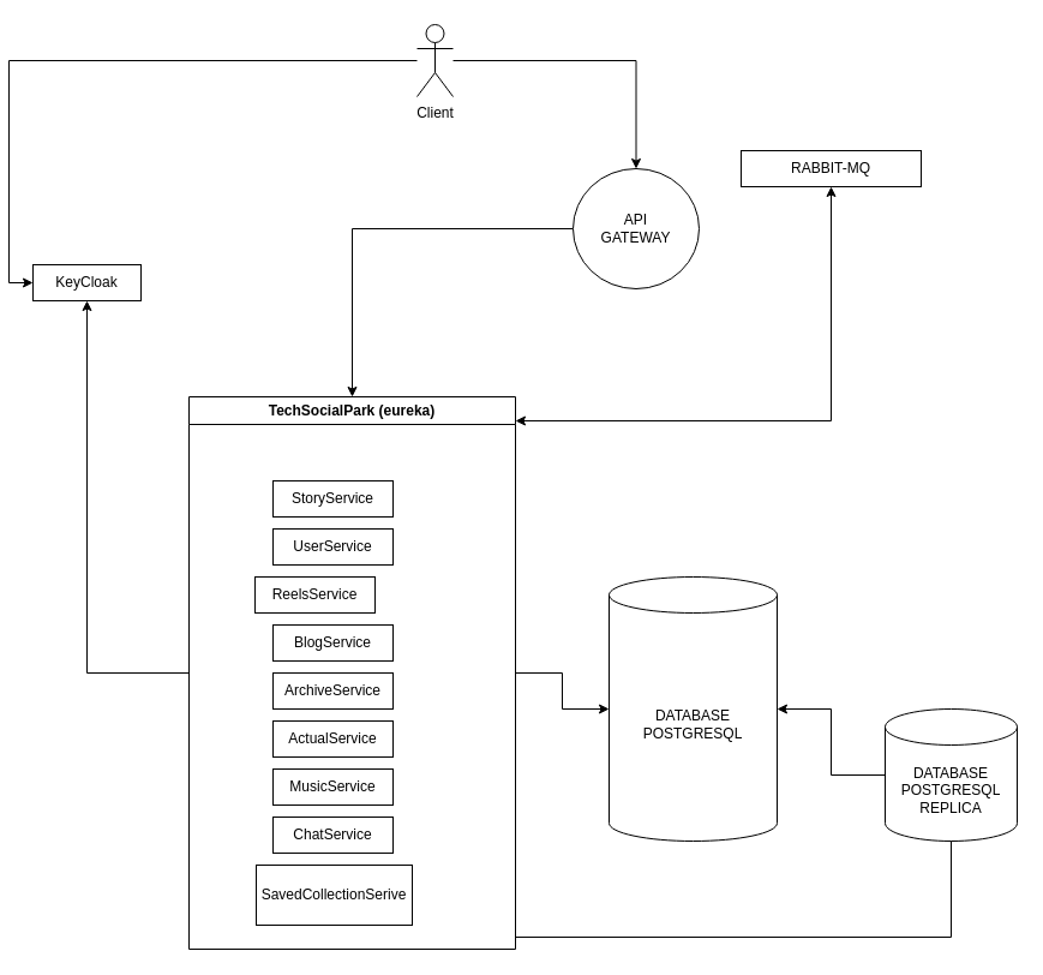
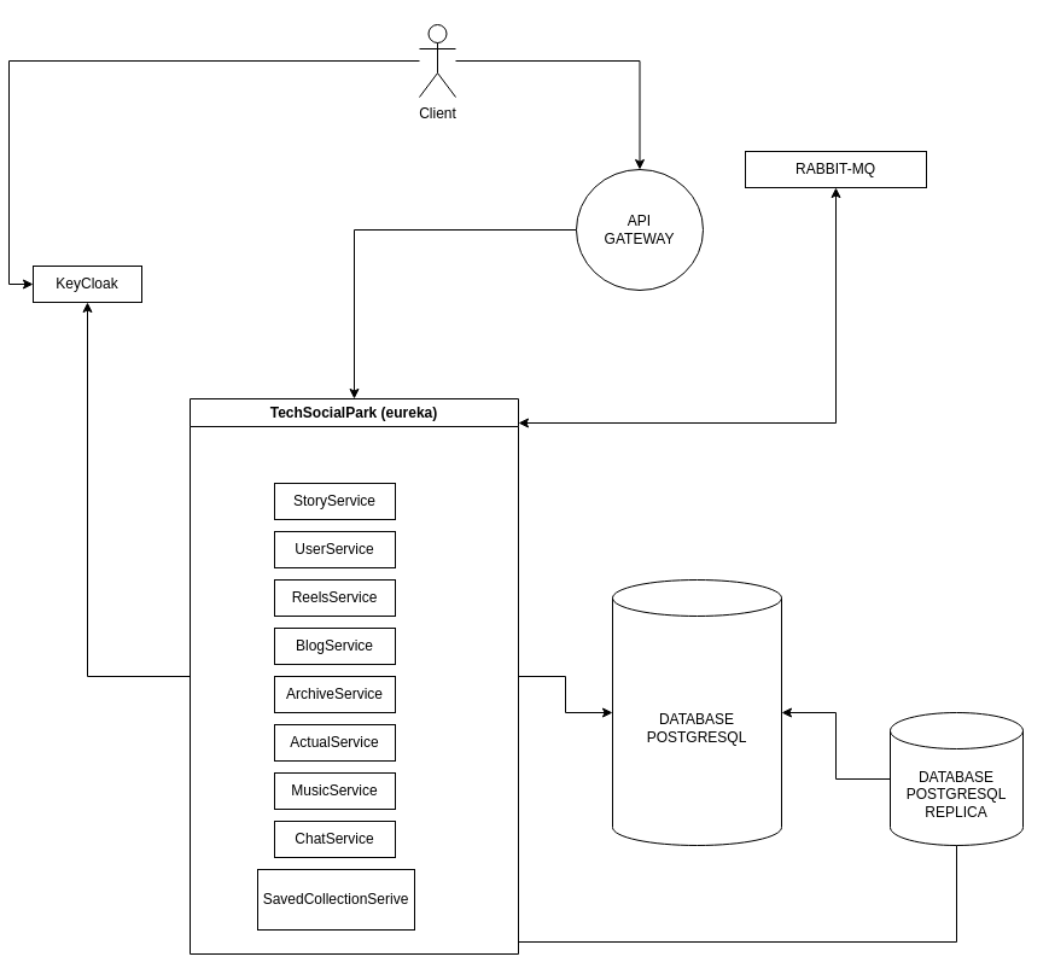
- <mxCell id="12" value="ReelsService" style="rounded=0;whiteSpace=wrap;html=1;" vertex="1" parent="9"><mxGeometry x="55" y="150" width="100" height="30" as="geometry" /></mxCell>
+ <mxCell id="12" value="ReelsService" style="rounded=0;whiteSpace=wrap;html=1;" vertex="1" parent="9"><mxGeometry x="70" y="150" width="100" height="30" as="geometry" /></mxCell>
